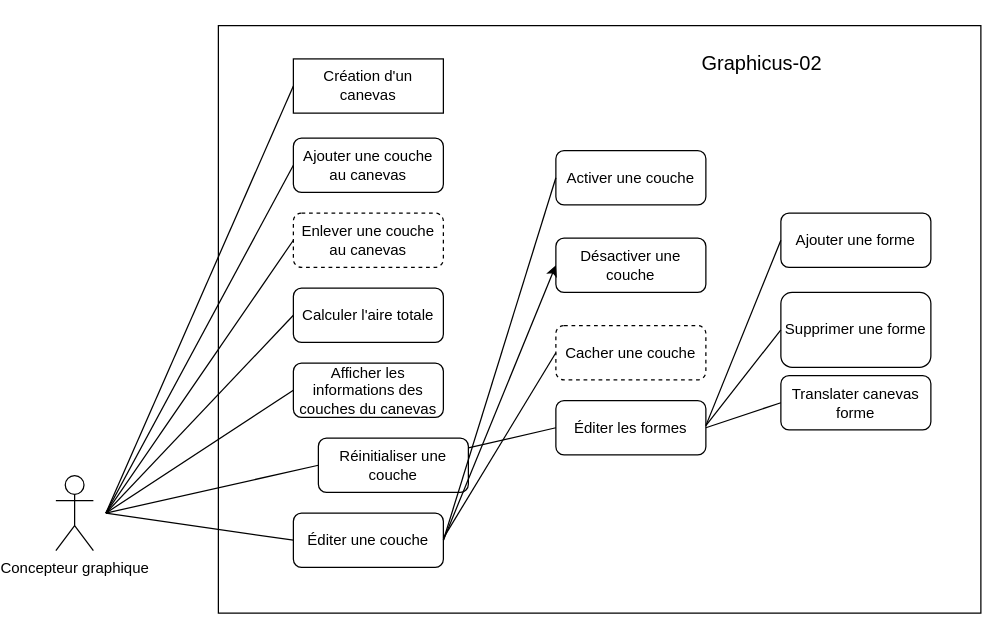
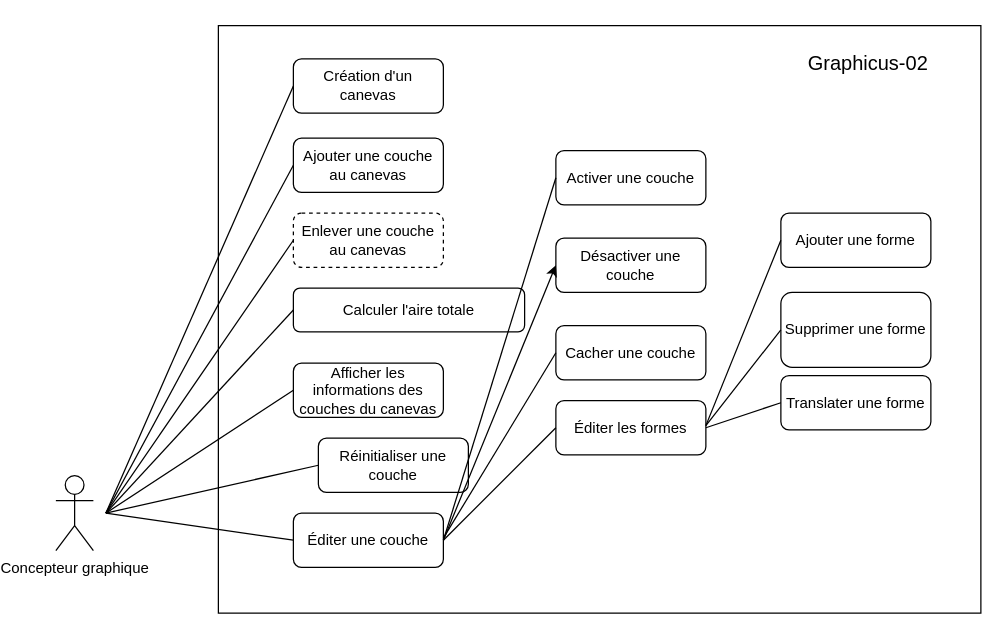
- <mxCell id="4" value="&lt;font style=&quot;font-size: 16px&quot;&gt;Graphicus-02&lt;/font&gt;" style="text;html=1;strokeColor=none;fillColor=none;align=center;verticalAlign=middle;whiteSpace=wrap;rounded=0;" vertex="1" parent="1"><mxGeometry x="525" y="40" width="120" height="20" as="geometry" /></mxCell>
+ <mxCell id="4" value="&lt;font style=&quot;font-size: 16px&quot;&gt;Graphicus-02&lt;/font&gt;" style="text;html=1;strokeColor=none;fillColor=none;align=center;verticalAlign=middle;whiteSpace=wrap;rounded=0;" vertex="1" parent="1"><mxGeometry x="610" y="40" width="120" height="20" as="geometry" /></mxCell>
- <mxCell id="5" value="&lt;span&gt;Création d'un canevas&lt;/span&gt;" style="whiteSpace=wrap;html=1;rounded=0;" vertex="1" parent="1"><mxGeometry x="210" y="46.63" width="120" height="43.37" as="geometry" /></mxCell>
+ <mxCell id="5" value="&lt;span&gt;Création d'un canevas&lt;/span&gt;" style="rounded=1;whiteSpace=wrap;html=1;" vertex="1" parent="1"><mxGeometry x="210" y="46.63" width="120" height="43.37" as="geometry" /></mxCell>
- <mxCell id="8" value="Calculer l'aire totale" style="rounded=1;whiteSpace=wrap;html=1;" vertex="1" parent="1"><mxGeometry x="210" y="230" width="120" height="43.37" as="geometry" /></mxCell>
+ <mxCell id="8" value="Calculer l'aire totale" style="rounded=1;whiteSpace=wrap;html=1;" vertex="1" parent="1"><mxGeometry x="210" y="230" width="185" height="35" as="geometry" /></mxCell>
- <mxCell id="21" value="&lt;span&gt;Cacher une couche&lt;/span&gt;" style="rounded=1;whiteSpace=wrap;html=1;dashed=1;" vertex="1" parent="1"><mxGeometry x="420" y="260" width="120" height="43.37" as="geometry" /></mxCell>
+ <mxCell id="21" value="&lt;span&gt;Cacher une couche&lt;/span&gt;" style="rounded=1;whiteSpace=wrap;html=1;" vertex="1" parent="1"><mxGeometry x="420" y="260" width="120" height="43.37" as="geometry" /></mxCell>
- <mxCell id="29" value="&lt;span&gt;Translater canevas forme&lt;/span&gt;" style="rounded=1;whiteSpace=wrap;html=1;" vertex="1" parent="1"><mxGeometry x="600" y="300" width="120" height="43.37" as="geometry" /></mxCell>
+ <mxCell id="29" value="&lt;span&gt;Translater une forme&lt;/span&gt;" style="rounded=1;whiteSpace=wrap;html=1;" vertex="1" parent="1"><mxGeometry x="600" y="300" width="120" height="43.37" as="geometry" /></mxCell>
- <mxCell id="26" value="" style="endArrow=none;html=1;exitX=0;exitY=0.5;exitDx=0;exitDy=0;" edge="1" parent="1" source="22" target="10"><mxGeometry width="50" height="50" relative="1" as="geometry"><mxPoint x="360" y="461.685" as="sourcePoint" /><mxPoint x="450" y="98.315" as="targetPoint" /></mxGeometry></mxCell>
+ <mxCell id="26" value="" style="endArrow=none;html=1;entryX=1;entryY=0.5;entryDx=0;entryDy=0;exitX=0;exitY=0.5;exitDx=0;exitDy=0;" edge="1" parent="1" source="22" target="11"><mxGeometry width="50" height="50" relative="1" as="geometry"><mxPoint x="360" y="461.685" as="sourcePoint" /><mxPoint x="450" y="98.315" as="targetPoint" /></mxGeometry></mxCell>
